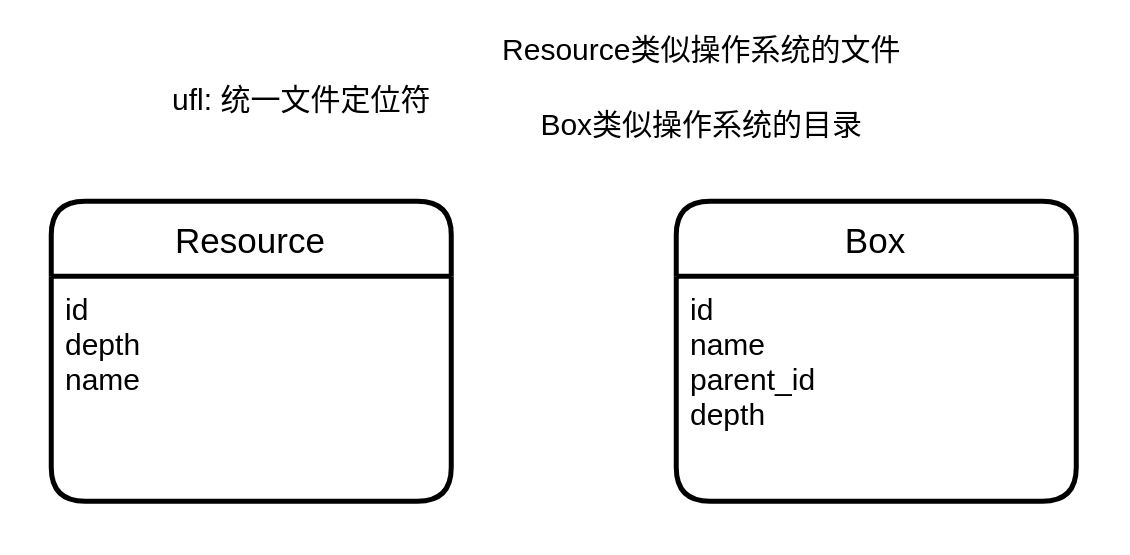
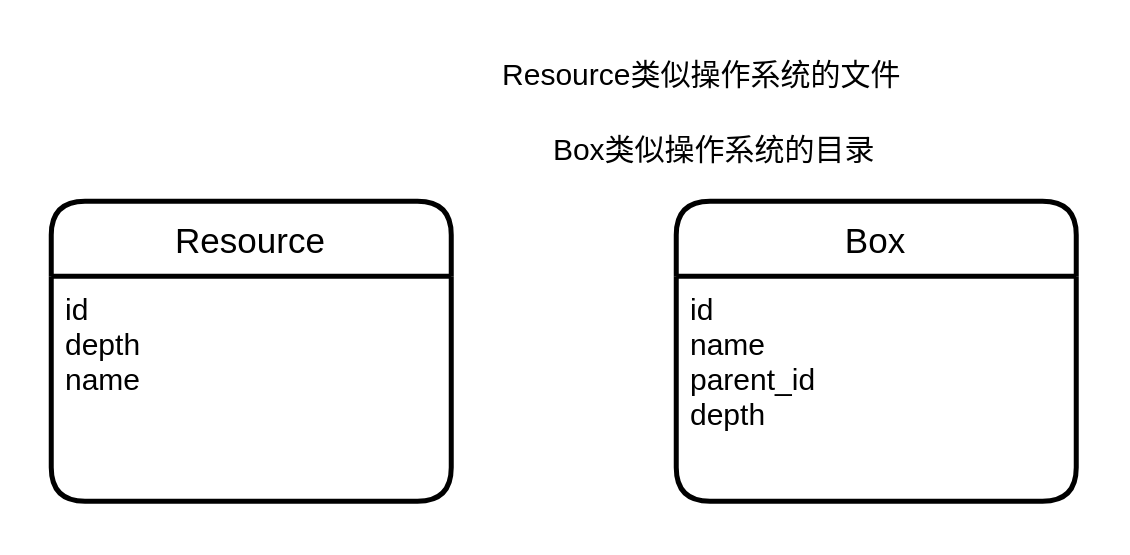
- <mxCell id="7" value="Resource类似操作系统的文件" style="text;html=1;align=center;verticalAlign=middle;resizable=0;points=[];autosize=1;strokeColor=none;fillColor=none;" vertex="1" parent="1"><mxGeometry x="195" y="10" width="170" height="20" as="geometry" /></mxCell>
+ <mxCell id="7" value="Resource类似操作系统的文件" style="text;html=1;align=center;verticalAlign=middle;resizable=0;points=[];autosize=1;strokeColor=none;fillColor=none;" vertex="1" parent="1"><mxGeometry x="195" y="20" width="170" height="20" as="geometry" /></mxCell>
- <mxCell id="4" value="ufl: 统一文件定位符" style="text;html=1;align=center;verticalAlign=middle;resizable=0;points=[];autosize=1;strokeColor=none;fillColor=none;" vertex="1" parent="1"><mxGeometry x="60" y="30" width="120" height="20" as="geometry" /></mxCell>
- <mxCell id="8" value="Box类似操作系统的目录" style="text;html=1;align=center;verticalAlign=middle;resizable=0;points=[];autosize=1;strokeColor=none;fillColor=none;" vertex="1" parent="1"><mxGeometry x="210" y="40" width="140" height="20" as="geometry" /></mxCell>
+ <mxCell id="8" value="Box类似操作系统的目录" style="text;html=1;align=center;verticalAlign=middle;resizable=0;points=[];autosize=1;strokeColor=none;fillColor=none;" vertex="1" parent="1"><mxGeometry x="215" y="50" width="140" height="20" as="geometry" /></mxCell>
